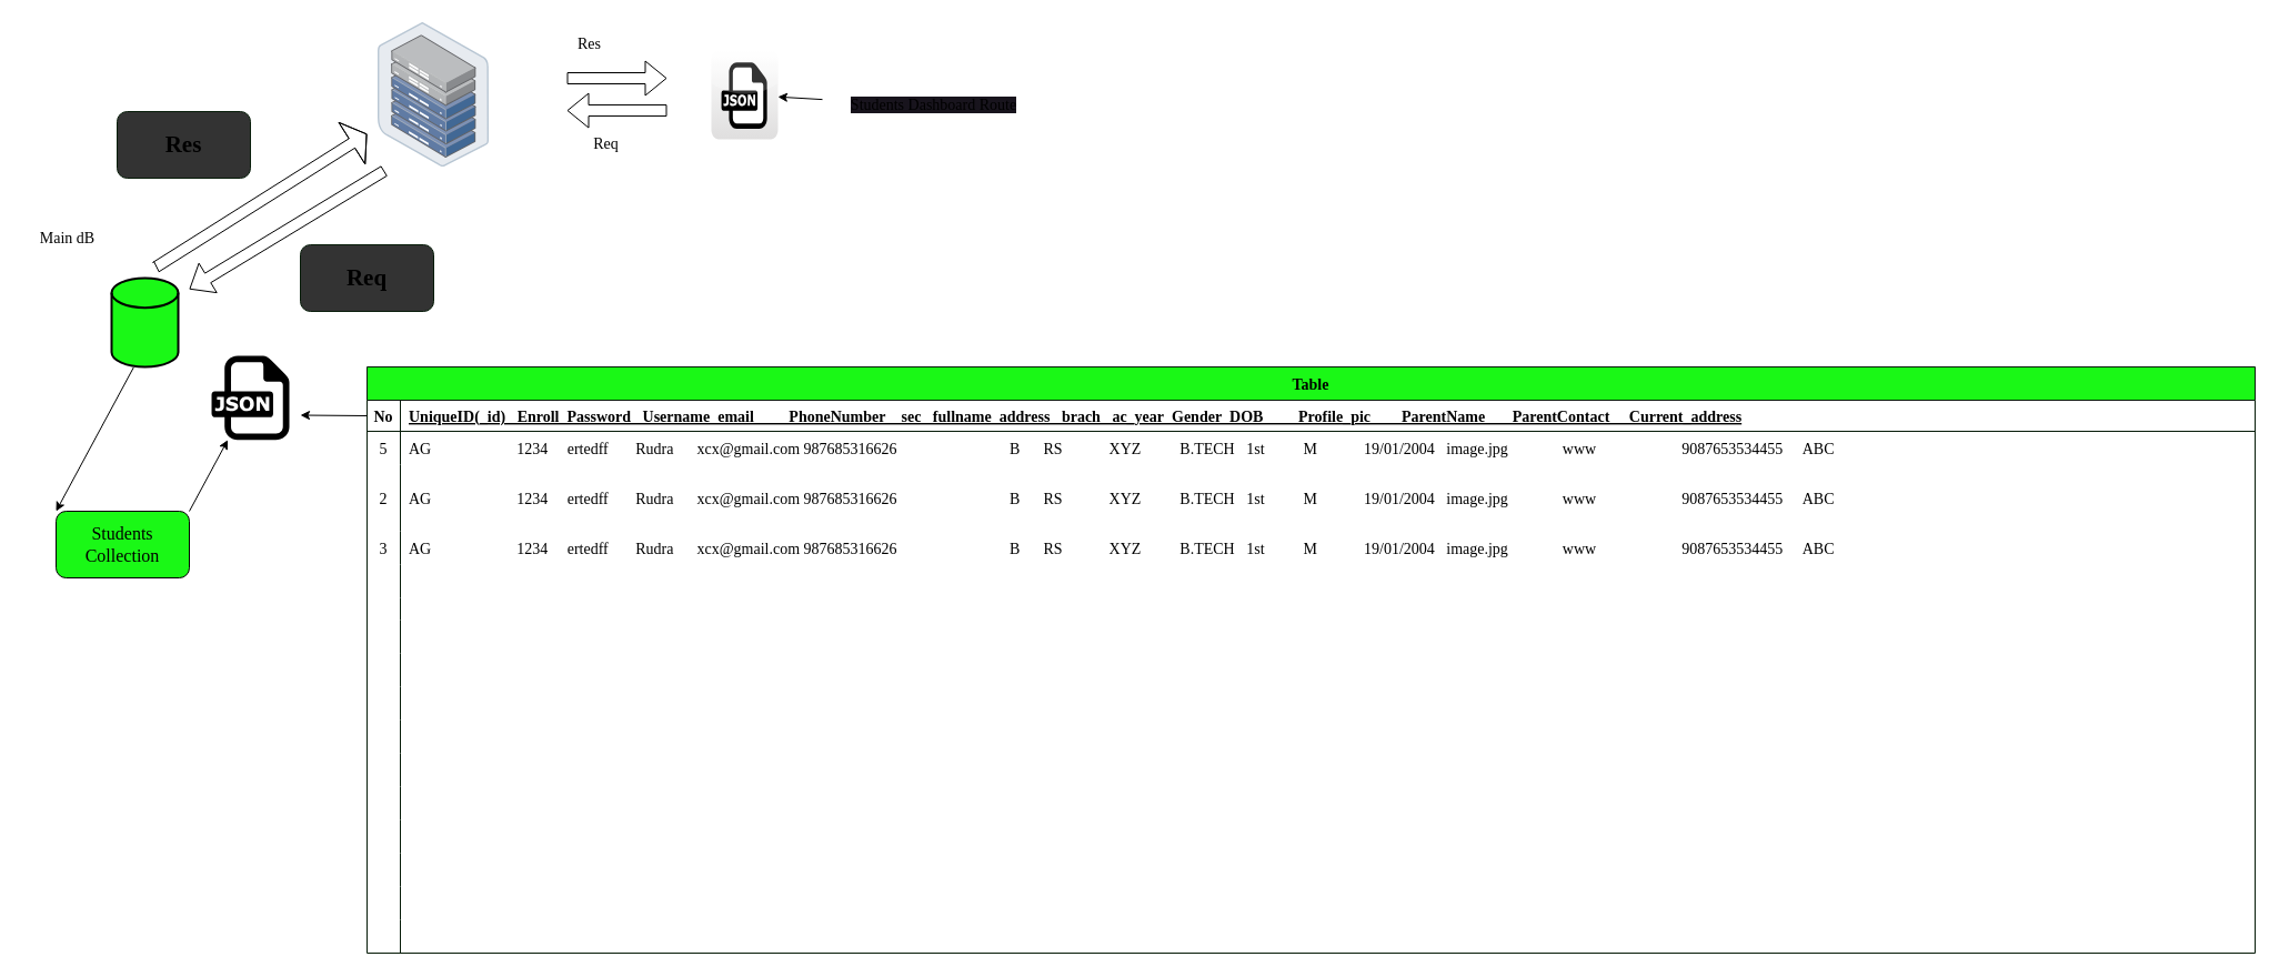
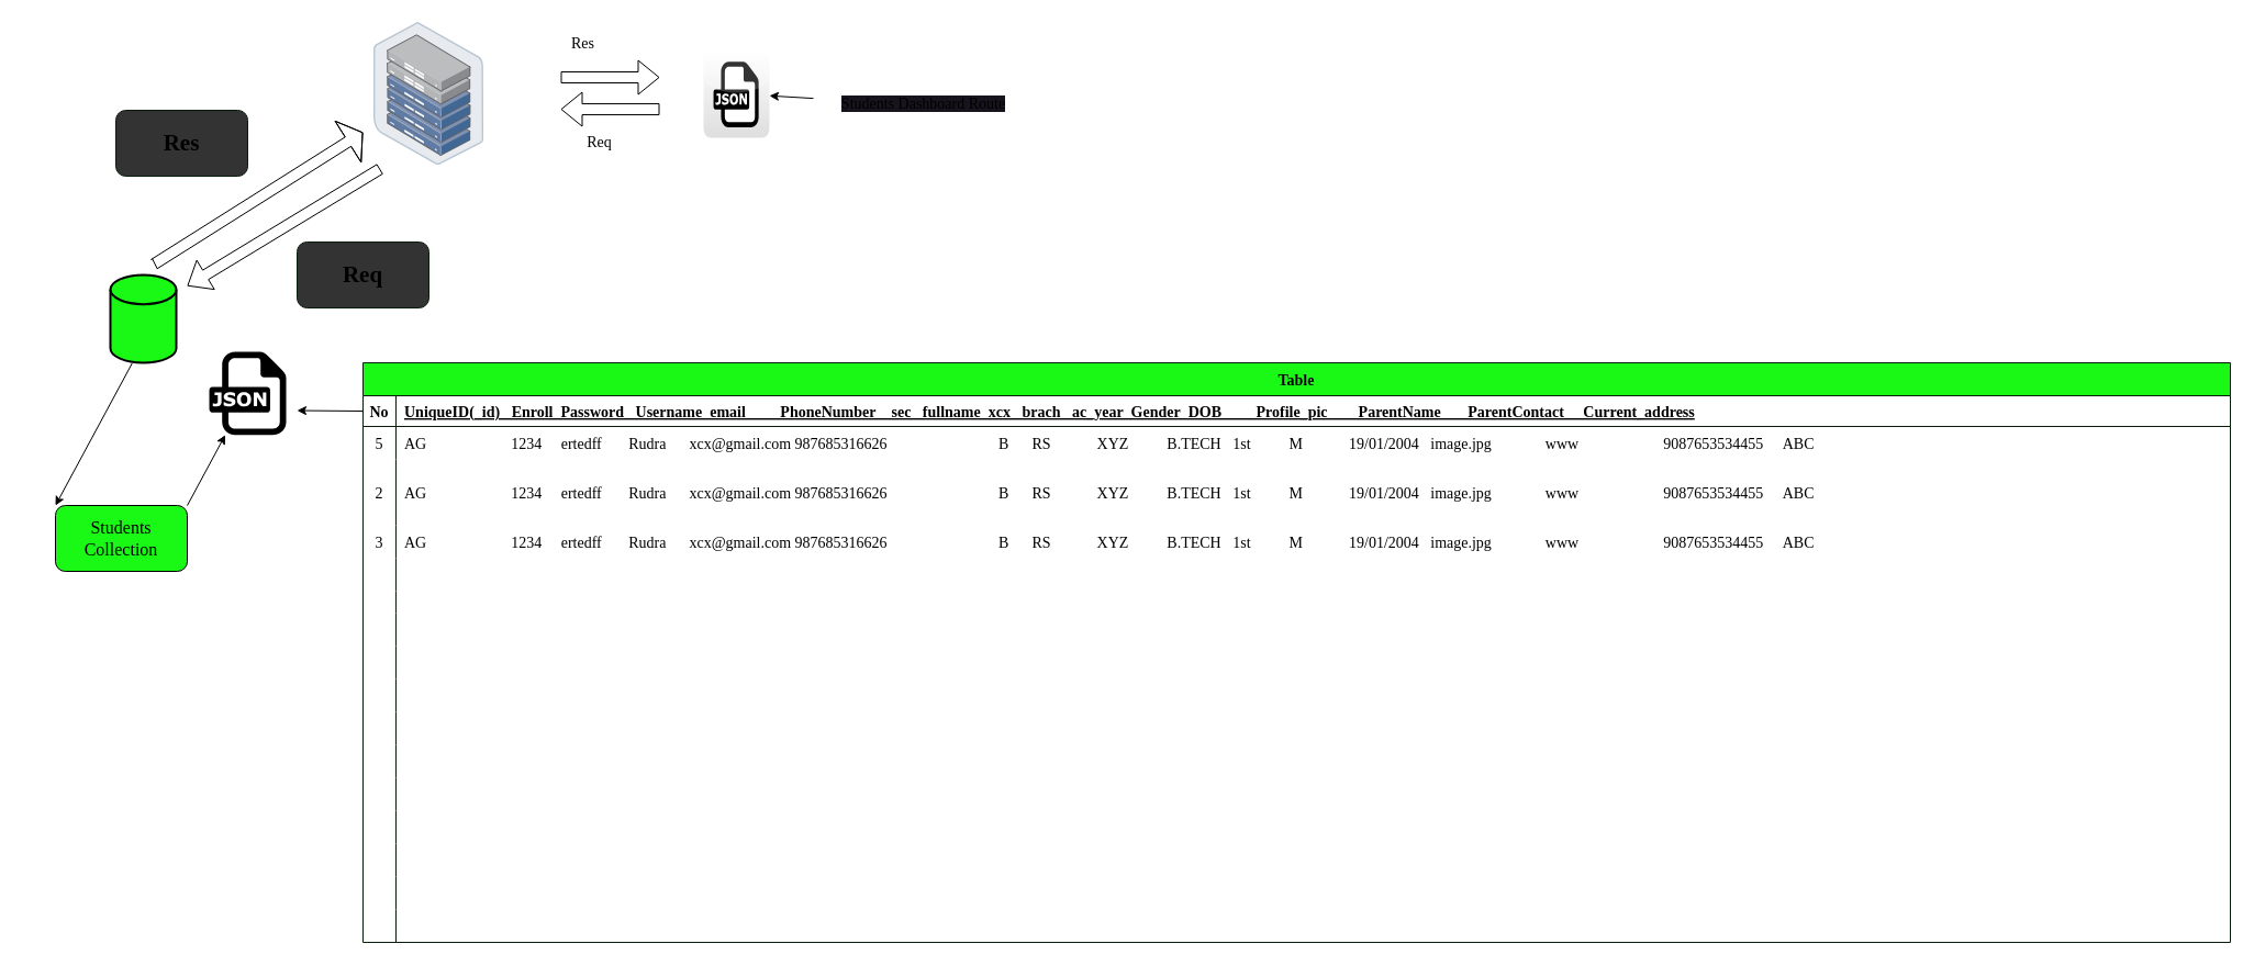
- <mxCell id="56" value="Main dB" style="text;html=1;align=center;verticalAlign=middle;resizable=0;points=[];autosize=1;strokeColor=none;fillColor=none;fontSize=14;fontFamily=Comic Sans MS;" vertex="1" parent="1"><mxGeometry x="20" y="200" width="80" height="30" as="geometry" /></mxCell>
- <mxCell id="10" value="UniqueID(_id)   Enroll  Password   Username  email         PhoneNumber    sec   fullname  address   brach   ac_year  Gender  DOB         Profile_pic        ParentName       ParentContact     Current_address" style="shape=partialRectangle;connectable=0;fillColor=none;top=0;left=0;bottom=0;right=0;align=left;spacingLeft=6;fontStyle=5;overflow=hidden;strokeColor=#081D0A;fontFamily=Comic Sans MS;fontSize=14;" vertex="1" parent="8"><mxGeometry x="30" width="1670" height="28" as="geometry"><mxRectangle width="1670" height="28" as="alternateBounds" /></mxGeometry></mxCell>
+ <mxCell id="10" value="UniqueID(_id)   Enroll  Password   Username  email         PhoneNumber    sec   fullname  xcx   brach   ac_year  Gender  DOB         Profile_pic        ParentName       ParentContact     Current_address" style="shape=partialRectangle;connectable=0;fillColor=none;top=0;left=0;bottom=0;right=0;align=left;spacingLeft=6;fontStyle=5;overflow=hidden;strokeColor=#081D0A;fontFamily=Comic Sans MS;fontSize=14;" vertex="1" parent="8"><mxGeometry x="30" width="1670" height="28" as="geometry"><mxRectangle width="1670" height="28" as="alternateBounds" /></mxGeometry></mxCell>
